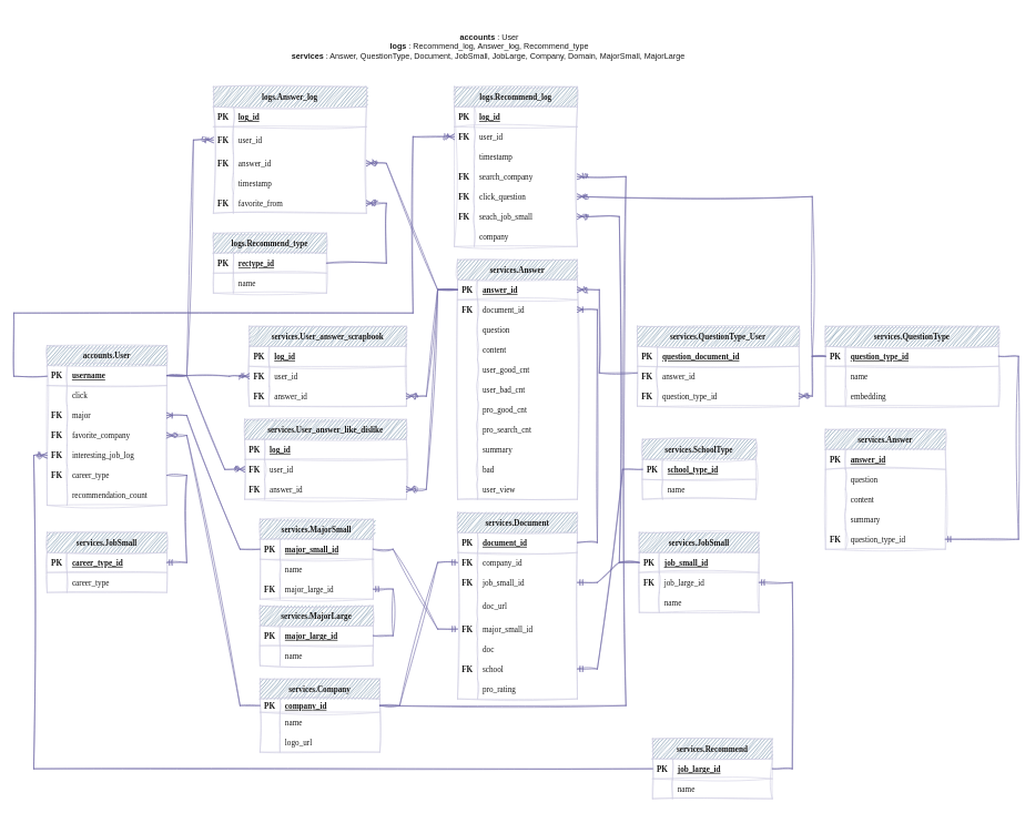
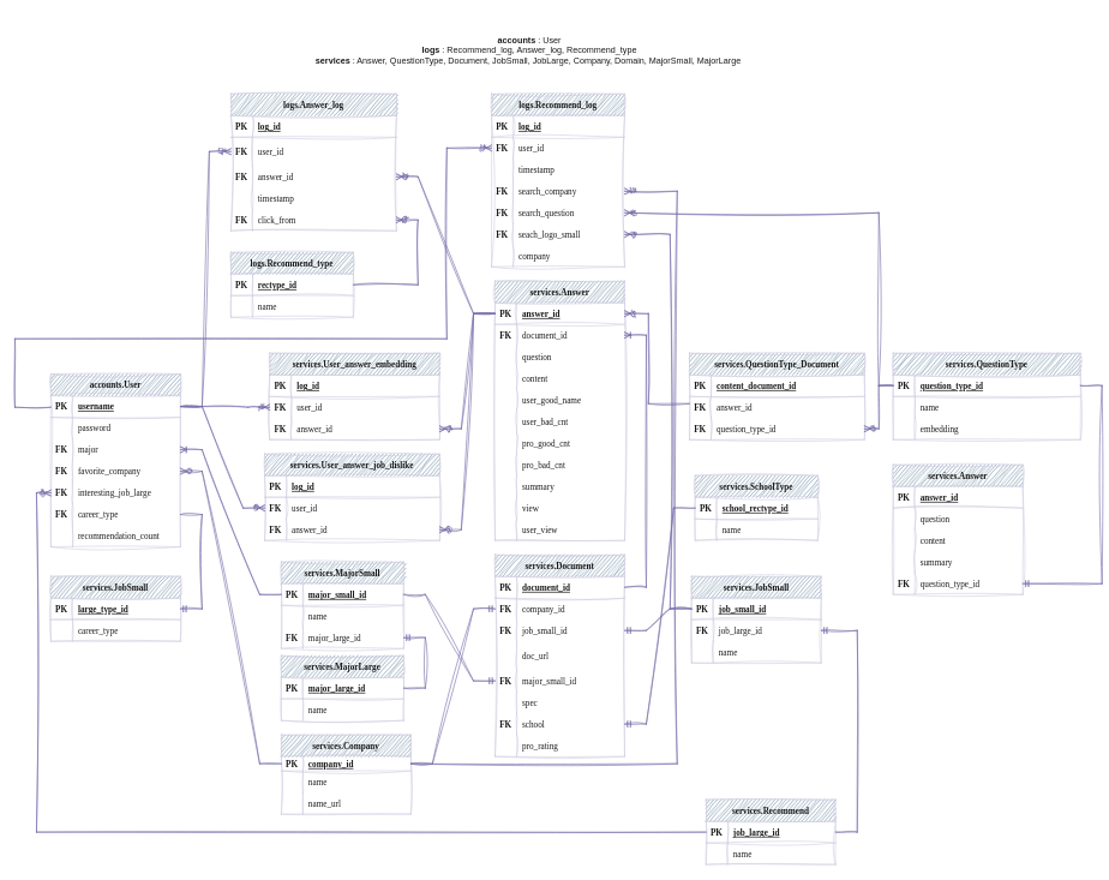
- <mxCell id="178" value="click_question" style="shape=partialRectangle;connectable=0;fillColor=none;top=0;left=0;bottom=0;right=0;align=left;spacingLeft=6;overflow=hidden;labelBackgroundColor=none;rounded=0;sketch=1;curveFitting=1;jiggle=2;strokeColor=#D0CEE2;fontColor=#1A1A1A;fontFamily=Verdana;" parent="176" vertex="1"><mxGeometry x="30" width="155" height="30" as="geometry"><mxRectangle width="155" height="30" as="alternateBounds" /></mxGeometry></mxCell>
+ <mxCell id="178" value="search_question" style="shape=partialRectangle;connectable=0;fillColor=none;top=0;left=0;bottom=0;right=0;align=left;spacingLeft=6;overflow=hidden;labelBackgroundColor=none;rounded=0;sketch=1;curveFitting=1;jiggle=2;strokeColor=#D0CEE2;fontColor=#1A1A1A;fontFamily=Verdana;" parent="176" vertex="1"><mxGeometry x="30" width="155" height="30" as="geometry"><mxRectangle width="155" height="30" as="alternateBounds" /></mxGeometry></mxCell>
- <mxCell id="39" value="favorite_from" style="shape=partialRectangle;connectable=0;fillColor=none;top=0;left=0;bottom=0;right=0;align=left;spacingLeft=6;overflow=hidden;labelBackgroundColor=none;rounded=0;sketch=1;curveFitting=1;jiggle=2;strokeColor=#D0CEE2;fontColor=#1A1A1A;fontFamily=Verdana;" parent="37" vertex="1"><mxGeometry x="30" width="200" height="30" as="geometry"><mxRectangle width="200" height="30" as="alternateBounds" /></mxGeometry></mxCell>
+ <mxCell id="39" value="click_from" style="shape=partialRectangle;connectable=0;fillColor=none;top=0;left=0;bottom=0;right=0;align=left;spacingLeft=6;overflow=hidden;labelBackgroundColor=none;rounded=0;sketch=1;curveFitting=1;jiggle=2;strokeColor=#D0CEE2;fontColor=#1A1A1A;fontFamily=Verdana;" parent="37" vertex="1"><mxGeometry x="30" width="200" height="30" as="geometry"><mxRectangle width="200" height="30" as="alternateBounds" /></mxGeometry></mxCell>
- <mxCell id="181" value="seach_job_small" style="shape=partialRectangle;connectable=0;fillColor=none;top=0;left=0;bottom=0;right=0;align=left;spacingLeft=6;overflow=hidden;labelBackgroundColor=none;rounded=0;sketch=1;curveFitting=1;jiggle=2;strokeColor=#D0CEE2;fontColor=#1A1A1A;fontFamily=Verdana;" parent="179" vertex="1"><mxGeometry x="30" width="155" height="30" as="geometry"><mxRectangle width="155" height="30" as="alternateBounds" /></mxGeometry></mxCell>
+ <mxCell id="181" value="seach_logo_small" style="shape=partialRectangle;connectable=0;fillColor=none;top=0;left=0;bottom=0;right=0;align=left;spacingLeft=6;overflow=hidden;labelBackgroundColor=none;rounded=0;sketch=1;curveFitting=1;jiggle=2;strokeColor=#D0CEE2;fontColor=#1A1A1A;fontFamily=Verdana;" parent="179" vertex="1"><mxGeometry x="30" width="155" height="30" as="geometry"><mxRectangle width="155" height="30" as="alternateBounds" /></mxGeometry></mxCell>
- <mxCell id="196" value="services.User_answer_scrapbook" style="shape=table;startSize=30;container=1;collapsible=1;childLayout=tableLayout;fixedRows=1;rowLines=0;fontStyle=1;align=center;resizeLast=1;labelBackgroundColor=none;rounded=0;sketch=1;curveFitting=1;jiggle=2;fillColor=#5D7F99;strokeColor=#D0CEE2;fontColor=#1A1A1A;fontFamily=Verdana;" parent="1" vertex="1"><mxGeometry x="374" y="490" width="236" height="120" as="geometry" /></mxCell>
+ <mxCell id="196" value="services.User_answer_embedding" style="shape=table;startSize=30;container=1;collapsible=1;childLayout=tableLayout;fixedRows=1;rowLines=0;fontStyle=1;align=center;resizeLast=1;labelBackgroundColor=none;rounded=0;sketch=1;curveFitting=1;jiggle=2;fillColor=#5D7F99;strokeColor=#D0CEE2;fontColor=#1A1A1A;fontFamily=Verdana;" parent="1" vertex="1"><mxGeometry x="374" y="490" width="236" height="120" as="geometry" /></mxCell>
- <mxCell id="139" value="services.QuestionType_User" style="shape=table;startSize=30;container=1;collapsible=1;childLayout=tableLayout;fixedRows=1;rowLines=0;fontStyle=1;align=center;resizeLast=1;labelBackgroundColor=none;rounded=0;sketch=1;curveFitting=1;jiggle=2;fillColor=#5D7F99;strokeColor=#D0CEE2;fontColor=#1A1A1A;fontFamily=Verdana;" parent="1" vertex="1"><mxGeometry x="957" y="490" width="243" height="120" as="geometry" /></mxCell>
+ <mxCell id="139" value="services.QuestionType_Document" style="shape=table;startSize=30;container=1;collapsible=1;childLayout=tableLayout;fixedRows=1;rowLines=0;fontStyle=1;align=center;resizeLast=1;labelBackgroundColor=none;rounded=0;sketch=1;curveFitting=1;jiggle=2;fillColor=#5D7F99;strokeColor=#D0CEE2;fontColor=#1A1A1A;fontFamily=Verdana;" parent="1" vertex="1"><mxGeometry x="957" y="490" width="243" height="120" as="geometry" /></mxCell>
- <mxCell id="142" value="question_document_id" style="shape=partialRectangle;connectable=0;fillColor=none;top=0;left=0;bottom=0;right=0;align=left;spacingLeft=6;fontStyle=5;overflow=hidden;labelBackgroundColor=none;rounded=0;sketch=1;curveFitting=1;jiggle=2;strokeColor=#D0CEE2;fontColor=#1A1A1A;fontFamily=Verdana;" parent="140" vertex="1"><mxGeometry x="30" width="213" height="30" as="geometry"><mxRectangle width="213" height="30" as="alternateBounds" /></mxGeometry></mxCell>
+ <mxCell id="142" value="content_document_id" style="shape=partialRectangle;connectable=0;fillColor=none;top=0;left=0;bottom=0;right=0;align=left;spacingLeft=6;fontStyle=5;overflow=hidden;labelBackgroundColor=none;rounded=0;sketch=1;curveFitting=1;jiggle=2;strokeColor=#D0CEE2;fontColor=#1A1A1A;fontFamily=Verdana;" parent="140" vertex="1"><mxGeometry x="30" width="213" height="30" as="geometry"><mxRectangle width="213" height="30" as="alternateBounds" /></mxGeometry></mxCell>
- <mxCell id="80" value="user_good_cnt" style="shape=partialRectangle;connectable=0;fillColor=none;top=0;left=0;bottom=0;right=0;align=left;spacingLeft=6;overflow=hidden;labelBackgroundColor=none;rounded=0;sketch=1;curveFitting=1;jiggle=2;strokeColor=#D0CEE2;fontColor=#1A1A1A;fontFamily=Verdana;" parent="78" vertex="1"><mxGeometry x="30" width="150" height="30" as="geometry"><mxRectangle width="150" height="30" as="alternateBounds" /></mxGeometry></mxCell>
+ <mxCell id="80" value="user_good_name" style="shape=partialRectangle;connectable=0;fillColor=none;top=0;left=0;bottom=0;right=0;align=left;spacingLeft=6;overflow=hidden;labelBackgroundColor=none;rounded=0;sketch=1;curveFitting=1;jiggle=2;strokeColor=#D0CEE2;fontColor=#1A1A1A;fontFamily=Verdana;" parent="78" vertex="1"><mxGeometry x="30" width="150" height="30" as="geometry"><mxRectangle width="150" height="30" as="alternateBounds" /></mxGeometry></mxCell>
- <mxCell id="8" value="click" style="shape=partialRectangle;connectable=0;fillColor=none;top=0;left=0;bottom=0;right=0;align=left;spacingLeft=6;overflow=hidden;labelBackgroundColor=none;rounded=0;sketch=1;curveFitting=1;jiggle=2;strokeColor=#D0CEE2;fontColor=#1A1A1A;fontFamily=Verdana;" parent="6" vertex="1"><mxGeometry x="30" width="150" height="30" as="geometry"><mxRectangle width="150" height="30" as="alternateBounds" /></mxGeometry></mxCell>
+ <mxCell id="8" value="password" style="shape=partialRectangle;connectable=0;fillColor=none;top=0;left=0;bottom=0;right=0;align=left;spacingLeft=6;overflow=hidden;labelBackgroundColor=none;rounded=0;sketch=1;curveFitting=1;jiggle=2;strokeColor=#D0CEE2;fontColor=#1A1A1A;fontFamily=Verdana;" parent="6" vertex="1"><mxGeometry x="30" width="150" height="30" as="geometry"><mxRectangle width="150" height="30" as="alternateBounds" /></mxGeometry></mxCell>
- <mxCell id="129" value="services.User_answer_like_dislike" style="shape=table;startSize=30;container=1;collapsible=1;childLayout=tableLayout;fixedRows=1;rowLines=0;fontStyle=1;align=center;resizeLast=1;labelBackgroundColor=none;rounded=0;sketch=1;curveFitting=1;jiggle=2;fillColor=#5D7F99;strokeColor=#D0CEE2;fontColor=#1A1A1A;fontFamily=Verdana;" parent="1" vertex="1"><mxGeometry x="367" y="630" width="243" height="120" as="geometry" /></mxCell>
+ <mxCell id="129" value="services.User_answer_job_dislike" style="shape=table;startSize=30;container=1;collapsible=1;childLayout=tableLayout;fixedRows=1;rowLines=0;fontStyle=1;align=center;resizeLast=1;labelBackgroundColor=none;rounded=0;sketch=1;curveFitting=1;jiggle=2;fillColor=#5D7F99;strokeColor=#D0CEE2;fontColor=#1A1A1A;fontFamily=Verdana;" parent="1" vertex="1"><mxGeometry x="367" y="630" width="243" height="120" as="geometry" /></mxCell>
- <mxCell id="89" value="pro_search_cnt" style="shape=partialRectangle;connectable=0;fillColor=none;top=0;left=0;bottom=0;right=0;align=left;spacingLeft=6;overflow=hidden;labelBackgroundColor=none;rounded=0;sketch=1;curveFitting=1;jiggle=2;strokeColor=#D0CEE2;fontColor=#1A1A1A;fontFamily=Verdana;" parent="87" vertex="1"><mxGeometry x="30" width="150" height="30" as="geometry"><mxRectangle width="150" height="30" as="alternateBounds" /></mxGeometry></mxCell>
+ <mxCell id="89" value="pro_bad_cnt" style="shape=partialRectangle;connectable=0;fillColor=none;top=0;left=0;bottom=0;right=0;align=left;spacingLeft=6;overflow=hidden;labelBackgroundColor=none;rounded=0;sketch=1;curveFitting=1;jiggle=2;strokeColor=#D0CEE2;fontColor=#1A1A1A;fontFamily=Verdana;" parent="87" vertex="1"><mxGeometry x="30" width="150" height="30" as="geometry"><mxRectangle width="150" height="30" as="alternateBounds" /></mxGeometry></mxCell>
- <mxCell id="17" value="interesting_job_log" style="shape=partialRectangle;connectable=0;fillColor=none;top=0;left=0;bottom=0;right=0;align=left;spacingLeft=6;overflow=hidden;labelBackgroundColor=none;rounded=0;sketch=1;curveFitting=1;jiggle=2;strokeColor=#D0CEE2;fontColor=#1A1A1A;fontFamily=Verdana;" parent="15" vertex="1"><mxGeometry x="30" width="150" height="30" as="geometry"><mxRectangle width="150" height="30" as="alternateBounds" /></mxGeometry></mxCell>
+ <mxCell id="17" value="interesting_job_large" style="shape=partialRectangle;connectable=0;fillColor=none;top=0;left=0;bottom=0;right=0;align=left;spacingLeft=6;overflow=hidden;labelBackgroundColor=none;rounded=0;sketch=1;curveFitting=1;jiggle=2;strokeColor=#D0CEE2;fontColor=#1A1A1A;fontFamily=Verdana;" parent="15" vertex="1"><mxGeometry x="30" width="150" height="30" as="geometry"><mxRectangle width="150" height="30" as="alternateBounds" /></mxGeometry></mxCell>
- <mxCell id="95" value="bad" style="shape=partialRectangle;connectable=0;fillColor=none;top=0;left=0;bottom=0;right=0;align=left;spacingLeft=6;overflow=hidden;labelBackgroundColor=none;rounded=0;sketch=1;curveFitting=1;jiggle=2;strokeColor=#D0CEE2;fontColor=#1A1A1A;fontFamily=Verdana;" parent="93" vertex="1"><mxGeometry x="30" width="150" height="30" as="geometry"><mxRectangle width="150" height="30" as="alternateBounds" /></mxGeometry></mxCell>
+ <mxCell id="95" value="view" style="shape=partialRectangle;connectable=0;fillColor=none;top=0;left=0;bottom=0;right=0;align=left;spacingLeft=6;overflow=hidden;labelBackgroundColor=none;rounded=0;sketch=1;curveFitting=1;jiggle=2;strokeColor=#D0CEE2;fontColor=#1A1A1A;fontFamily=Verdana;" parent="93" vertex="1"><mxGeometry x="30" width="150" height="30" as="geometry"><mxRectangle width="150" height="30" as="alternateBounds" /></mxGeometry></mxCell>
- <mxCell id="255" value="school_type_id" style="shape=partialRectangle;connectable=0;fillColor=none;top=0;left=0;bottom=0;right=0;align=left;spacingLeft=6;fontStyle=5;overflow=hidden;labelBackgroundColor=none;rounded=0;sketch=1;curveFitting=1;jiggle=2;strokeColor=#D0CEE2;fontColor=#1A1A1A;fontFamily=Verdana;" parent="253" vertex="1"><mxGeometry x="30" width="140" height="30" as="geometry"><mxRectangle width="140" height="30" as="alternateBounds" /></mxGeometry></mxCell>
+ <mxCell id="255" value="school_rectype_id" style="shape=partialRectangle;connectable=0;fillColor=none;top=0;left=0;bottom=0;right=0;align=left;spacingLeft=6;fontStyle=5;overflow=hidden;labelBackgroundColor=none;rounded=0;sketch=1;curveFitting=1;jiggle=2;strokeColor=#D0CEE2;fontColor=#1A1A1A;fontFamily=Verdana;" parent="253" vertex="1"><mxGeometry x="30" width="140" height="30" as="geometry"><mxRectangle width="140" height="30" as="alternateBounds" /></mxGeometry></mxCell>
- <mxCell id="263" value="career_type_id" style="shape=partialRectangle;connectable=0;fillColor=none;top=0;left=0;bottom=0;right=0;align=left;spacingLeft=6;fontStyle=5;overflow=hidden;labelBackgroundColor=none;rounded=0;sketch=1;curveFitting=1;jiggle=2;strokeColor=#D0CEE2;fontColor=#1A1A1A;fontFamily=Verdana;" parent="261" vertex="1"><mxGeometry x="30" width="150" height="30" as="geometry"><mxRectangle width="150" height="30" as="alternateBounds" /></mxGeometry></mxCell>
+ <mxCell id="263" value="large_type_id" style="shape=partialRectangle;connectable=0;fillColor=none;top=0;left=0;bottom=0;right=0;align=left;spacingLeft=6;fontStyle=5;overflow=hidden;labelBackgroundColor=none;rounded=0;sketch=1;curveFitting=1;jiggle=2;strokeColor=#D0CEE2;fontColor=#1A1A1A;fontFamily=Verdana;" parent="261" vertex="1"><mxGeometry x="30" width="150" height="30" as="geometry"><mxRectangle width="150" height="30" as="alternateBounds" /></mxGeometry></mxCell>
- <mxCell id="58" value="doc" style="shape=partialRectangle;connectable=0;fillColor=none;top=0;left=0;bottom=0;right=0;align=left;spacingLeft=6;overflow=hidden;labelBackgroundColor=none;rounded=0;sketch=1;curveFitting=1;jiggle=2;strokeColor=#D0CEE2;fontColor=#1A1A1A;fontFamily=Verdana;" parent="56" vertex="1"><mxGeometry x="30" width="150" height="30" as="geometry"><mxRectangle width="150" height="30" as="alternateBounds" /></mxGeometry></mxCell>
+ <mxCell id="58" value="spec" style="shape=partialRectangle;connectable=0;fillColor=none;top=0;left=0;bottom=0;right=0;align=left;spacingLeft=6;overflow=hidden;labelBackgroundColor=none;rounded=0;sketch=1;curveFitting=1;jiggle=2;strokeColor=#D0CEE2;fontColor=#1A1A1A;fontFamily=Verdana;" parent="56" vertex="1"><mxGeometry x="30" width="150" height="30" as="geometry"><mxRectangle width="150" height="30" as="alternateBounds" /></mxGeometry></mxCell>
- <mxCell id="108" value="logo_url" style="shape=partialRectangle;connectable=0;fillColor=none;top=0;left=0;bottom=0;right=0;align=left;spacingLeft=6;overflow=hidden;labelBackgroundColor=none;rounded=0;sketch=1;curveFitting=1;jiggle=2;strokeColor=#D0CEE2;fontColor=#1A1A1A;fontFamily=Verdana;" parent="106" vertex="1"><mxGeometry x="30" width="150" height="30" as="geometry"><mxRectangle width="150" height="30" as="alternateBounds" /></mxGeometry></mxCell>
+ <mxCell id="108" value="name_url" style="shape=partialRectangle;connectable=0;fillColor=none;top=0;left=0;bottom=0;right=0;align=left;spacingLeft=6;overflow=hidden;labelBackgroundColor=none;rounded=0;sketch=1;curveFitting=1;jiggle=2;strokeColor=#D0CEE2;fontColor=#1A1A1A;fontFamily=Verdana;" parent="106" vertex="1"><mxGeometry x="30" width="150" height="30" as="geometry"><mxRectangle width="150" height="30" as="alternateBounds" /></mxGeometry></mxCell>
